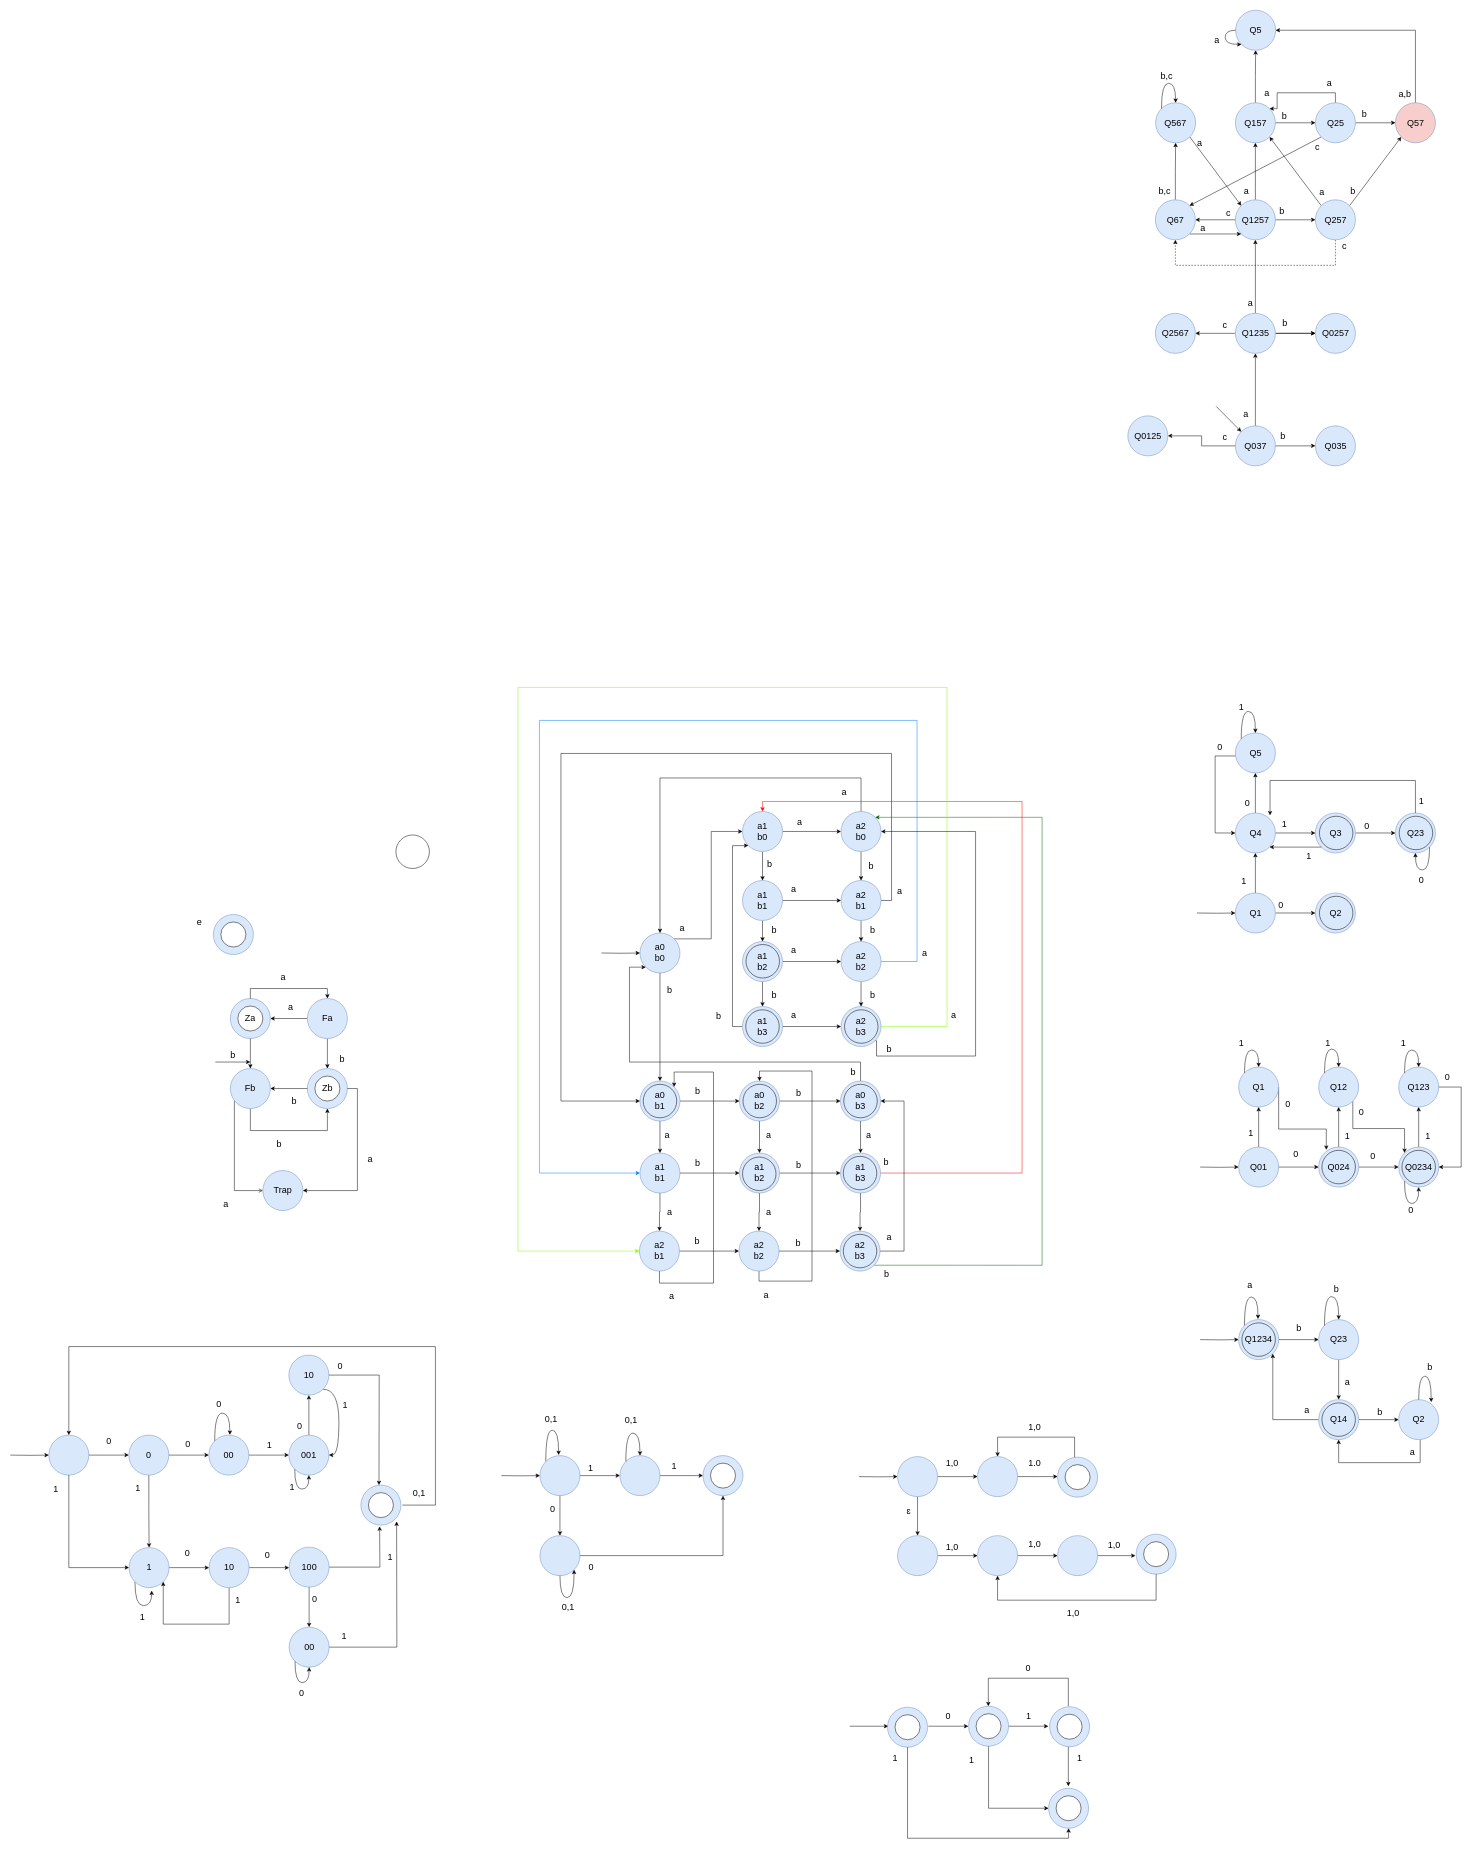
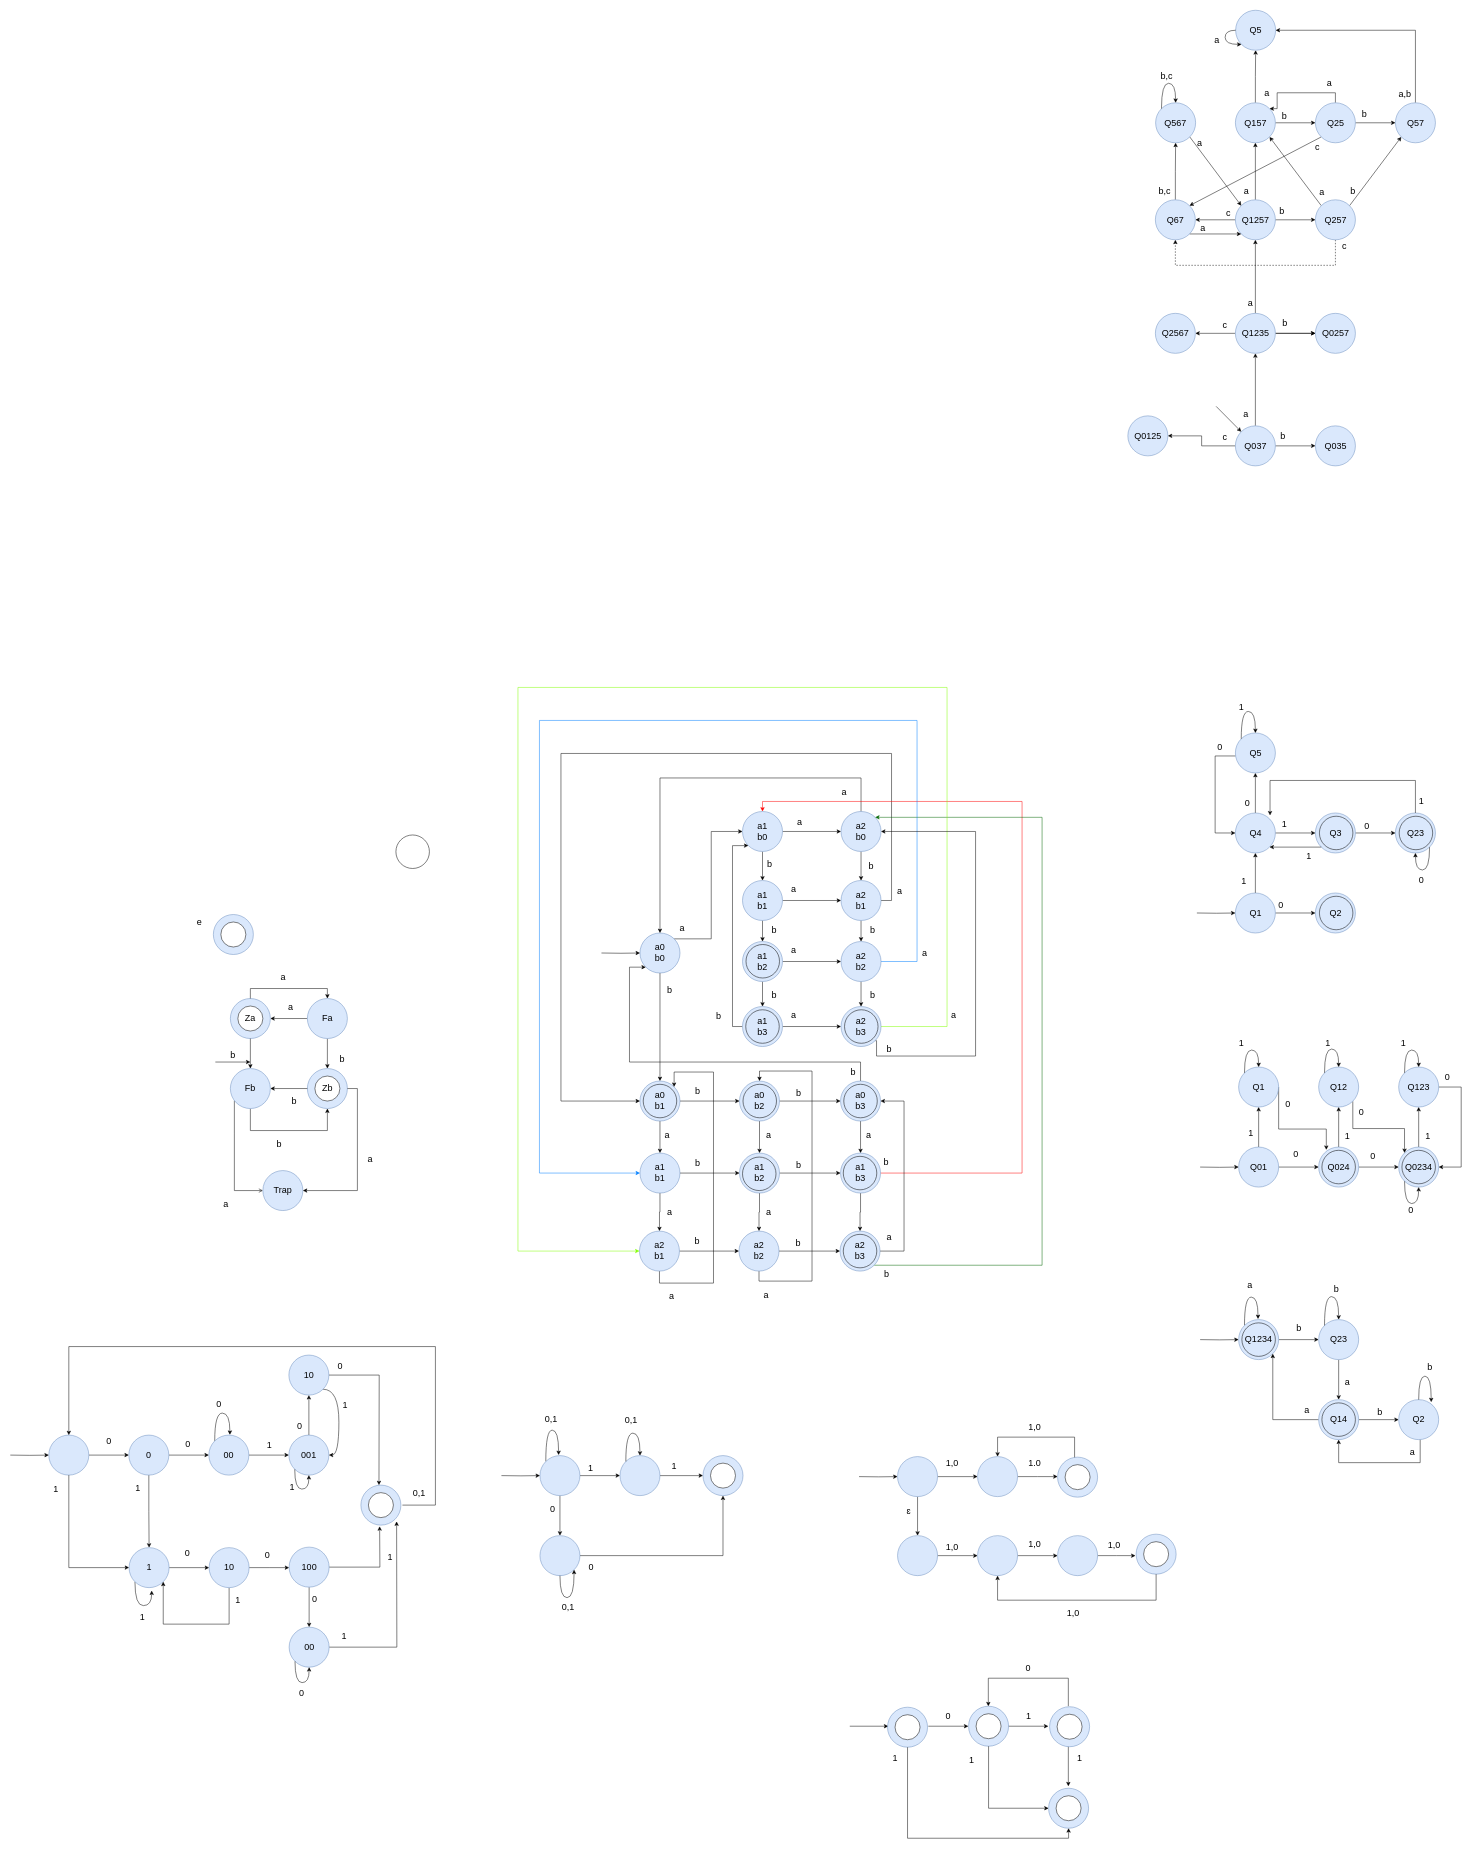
- <mxCell id="391" value="Q57" style="ellipse;whiteSpace=wrap;html=1;fontSize=18;fillColor=#f8cecc;strokeColor=#6c8ebf;hachureGap=4;rounded=0;" vertex="1" parent="1"><mxGeometry x="2789.5" y="205" width="80" height="80" as="geometry" /></mxCell>
+ <mxCell id="391" value="Q57" style="ellipse;whiteSpace=wrap;html=1;fontSize=18;fillColor=#dae8fc;strokeColor=#6c8ebf;hachureGap=4;rounded=0;" vertex="1" parent="1"><mxGeometry x="2789.5" y="205" width="80" height="80" as="geometry" /></mxCell>
